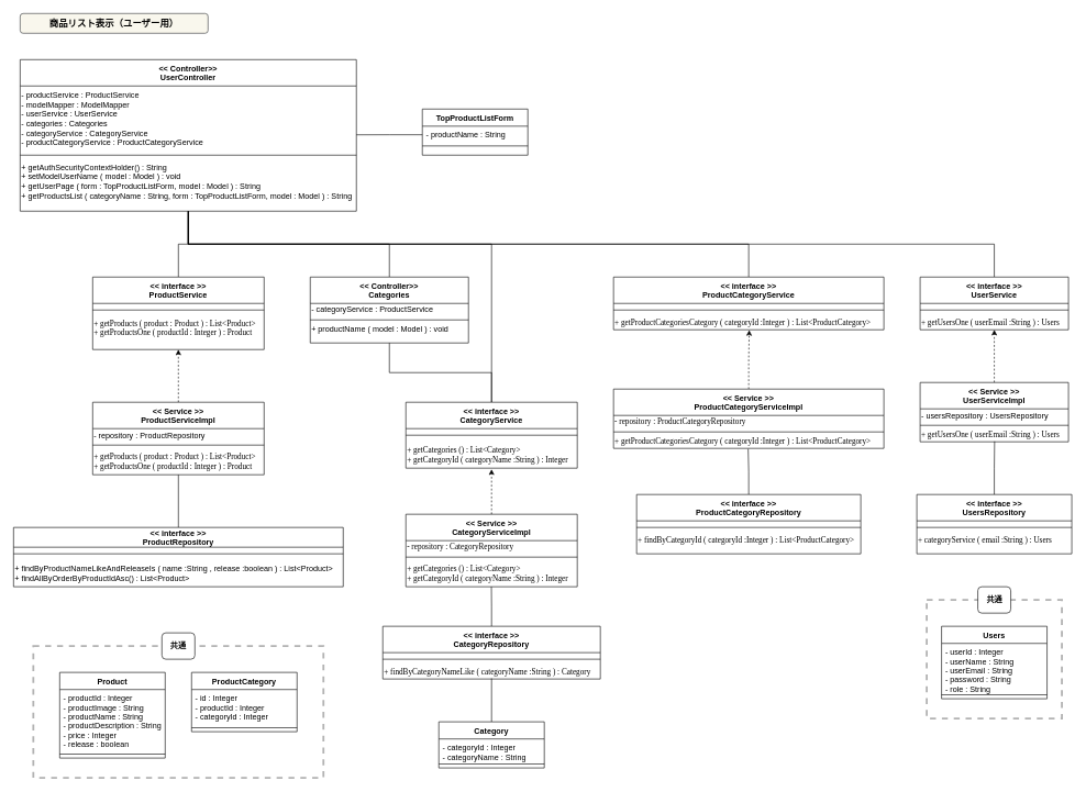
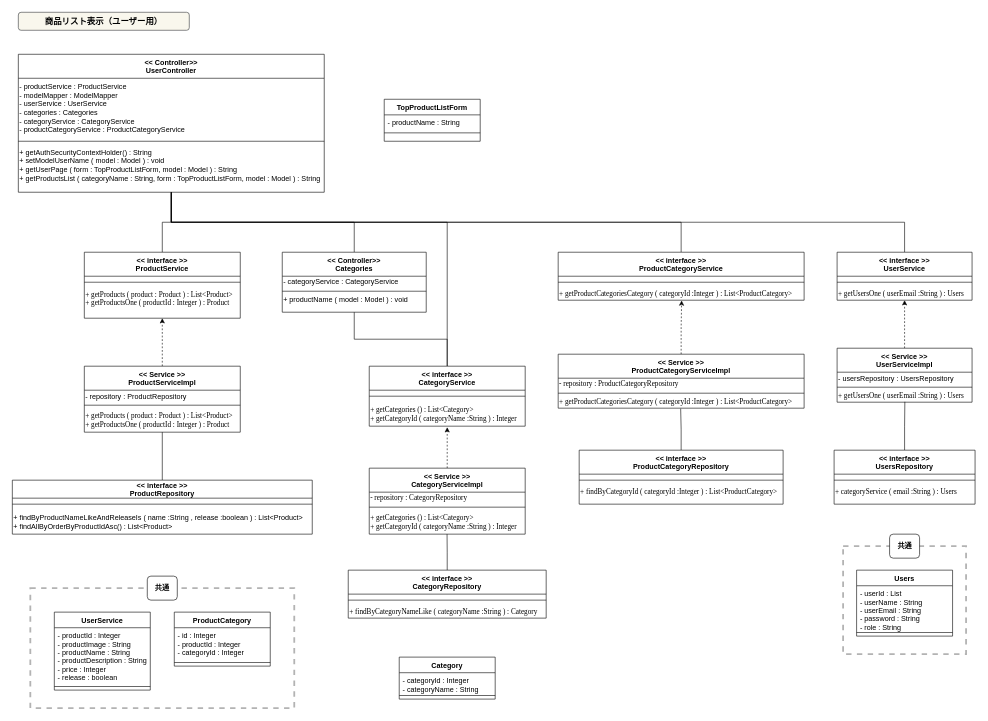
- <mxCell id="84" style="edgeStyle=orthogonalEdgeStyle;rounded=0;orthogonalLoop=1;jettySize=auto;html=1;exitX=0;exitY=0.5;exitDx=0;exitDy=0;entryX=1;entryY=0.741;entryDx=0;entryDy=0;entryPerimeter=0;endArrow=none;endFill=0;" edge="1" parent="1" source="16" target="12"><mxGeometry relative="1" as="geometry" /></mxCell>
- <mxCell id="35" value="&lt;p style=&quot;margin-top: 0pt; margin-bottom: 0pt; margin-left: 0in; direction: ltr; unicode-bidi: embed; word-break: normal;&quot;&gt;- categoryService :&amp;nbsp;ProductService&lt;/p&gt;" style="text;align=left;verticalAlign=middle;resizable=0;points=[];autosize=1;strokeColor=none;fillColor=none;spacing=2;html=1;spacingTop=-1;" vertex="1" parent="34"><mxGeometry y="40" width="240" height="20" as="geometry" /></mxCell>
+ <mxCell id="35" value="&lt;p style=&quot;margin-top: 0pt; margin-bottom: 0pt; margin-left: 0in; direction: ltr; unicode-bidi: embed; word-break: normal;&quot;&gt;- categoryService :&amp;nbsp;CategoryService&lt;/p&gt;" style="text;align=left;verticalAlign=middle;resizable=0;points=[];autosize=1;strokeColor=none;fillColor=none;spacing=2;html=1;spacingTop=-1;" vertex="1" parent="34"><mxGeometry y="40" width="240" height="20" as="geometry" /></mxCell>
- <mxCell id="82" value="- userId : Integer&#10;- userName : String&#10;- userEmail : String&#10;- password : String&#10;- role : String" style="text;align=left;verticalAlign=top;spacingLeft=4;spacingRight=4;overflow=hidden;rotatable=0;points=[[0,0.5],[1,0.5]];portConstraint=eastwest;" vertex="1" parent="81"><mxGeometry y="26" width="160" height="74" as="geometry" /></mxCell>
+ <mxCell id="82" value="- userId : List&#10;- userName : String&#10;- userEmail : String&#10;- password : String&#10;- role : String" style="text;align=left;verticalAlign=top;spacingLeft=4;spacingRight=4;overflow=hidden;rotatable=0;points=[[0,0.5],[1,0.5]];portConstraint=eastwest;" vertex="1" parent="81"><mxGeometry y="26" width="160" height="74" as="geometry" /></mxCell>
- <mxCell id="18" value="Product" style="swimlane;fontStyle=1;align=center;verticalAlign=top;childLayout=stackLayout;horizontal=1;startSize=26;horizontalStack=0;resizeParent=1;resizeLast=0;collapsible=1;marginBottom=0;rounded=0;shadow=0;strokeWidth=1;" vertex="1" parent="1"><mxGeometry x="90" y="1020" width="160" height="130" as="geometry"><mxRectangle x="550" y="140" width="160" height="26" as="alternateBounds" /></mxGeometry></mxCell>
+ <mxCell id="18" value="UserService" style="swimlane;fontStyle=1;align=center;verticalAlign=top;childLayout=stackLayout;horizontal=1;startSize=26;horizontalStack=0;resizeParent=1;resizeLast=0;collapsible=1;marginBottom=0;rounded=0;shadow=0;strokeWidth=1;" vertex="1" parent="1"><mxGeometry x="90" y="1020" width="160" height="130" as="geometry"><mxRectangle x="550" y="140" width="160" height="26" as="alternateBounds" /></mxGeometry></mxCell>
- <mxCell id="65" style="edgeStyle=orthogonalEdgeStyle;rounded=0;orthogonalLoop=1;jettySize=auto;html=1;exitX=0.5;exitY=0;exitDx=0;exitDy=0;entryX=0.5;entryY=0.95;entryDx=0;entryDy=0;entryPerimeter=0;endArrow=none;endFill=0;" edge="1" parent="1" source="66" target="49"><mxGeometry relative="1" as="geometry" /></mxCell>
